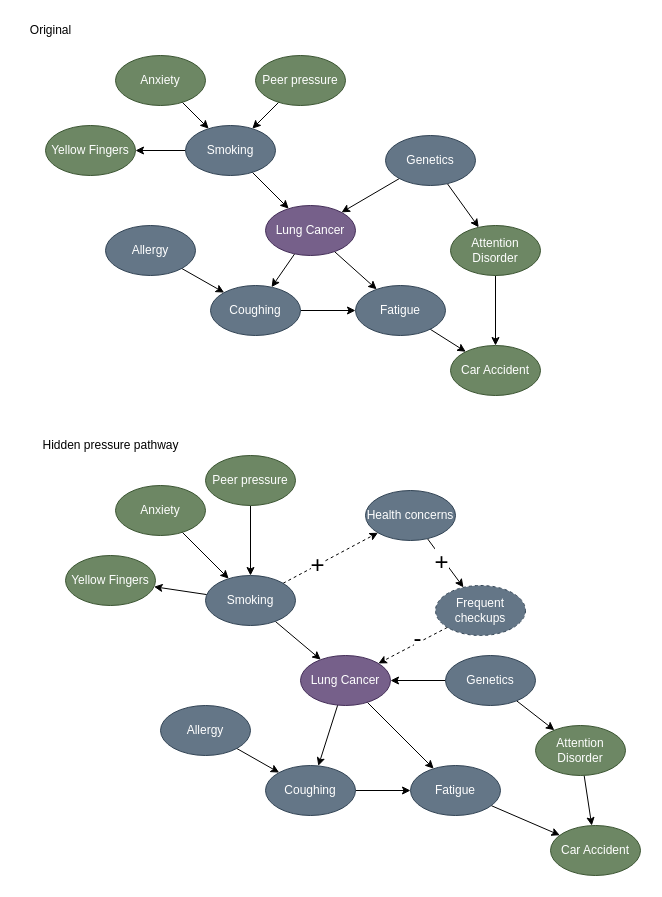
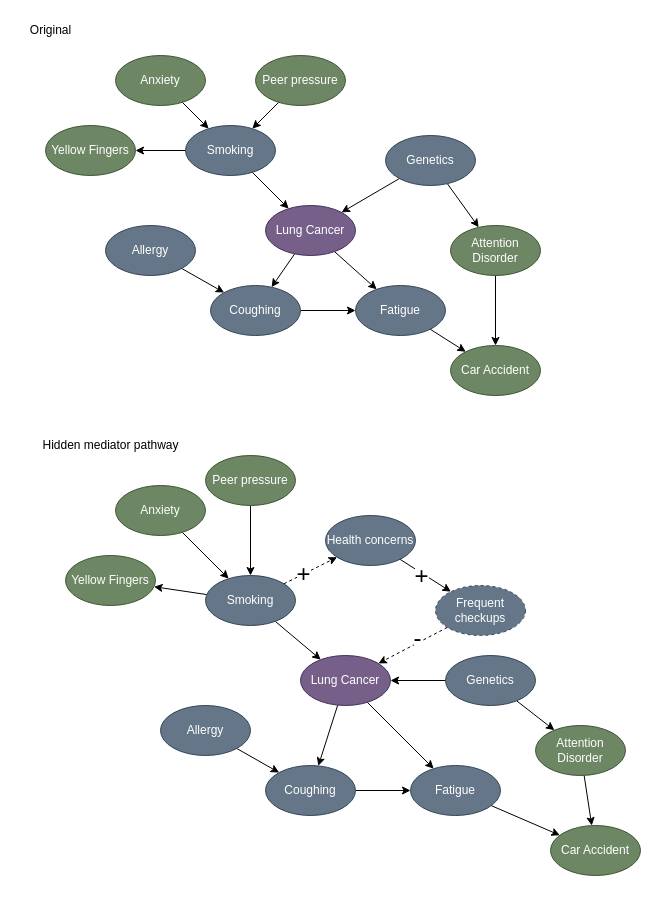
- <mxCell id="51" value="Hidden pressure pathway" style="text;html=1;align=center;verticalAlign=middle;resizable=0;points=[];autosize=1;strokeColor=none;fillColor=none;" vertex="1" parent="1"><mxGeometry x="35" y="435" width="150" height="20" as="geometry" /></mxCell>
+ <mxCell id="51" value="Hidden mediator pathway" style="text;html=1;align=center;verticalAlign=middle;resizable=0;points=[];autosize=1;strokeColor=none;fillColor=none;" vertex="1" parent="1"><mxGeometry x="35" y="435" width="150" height="20" as="geometry" /></mxCell>
- <mxCell id="54" value="Health concerns" style="ellipse;whiteSpace=wrap;html=1;fillColor=#647687;fontColor=#ffffff;strokeColor=#314354;" vertex="1" parent="1"><mxGeometry x="365" y="490" width="90" height="50" as="geometry" /></mxCell>
+ <mxCell id="54" value="Health concerns" style="ellipse;whiteSpace=wrap;html=1;fillColor=#647687;fontColor=#ffffff;strokeColor=#314354;" vertex="1" parent="1"><mxGeometry x="325" y="515" width="90" height="50" as="geometry" /></mxCell>
